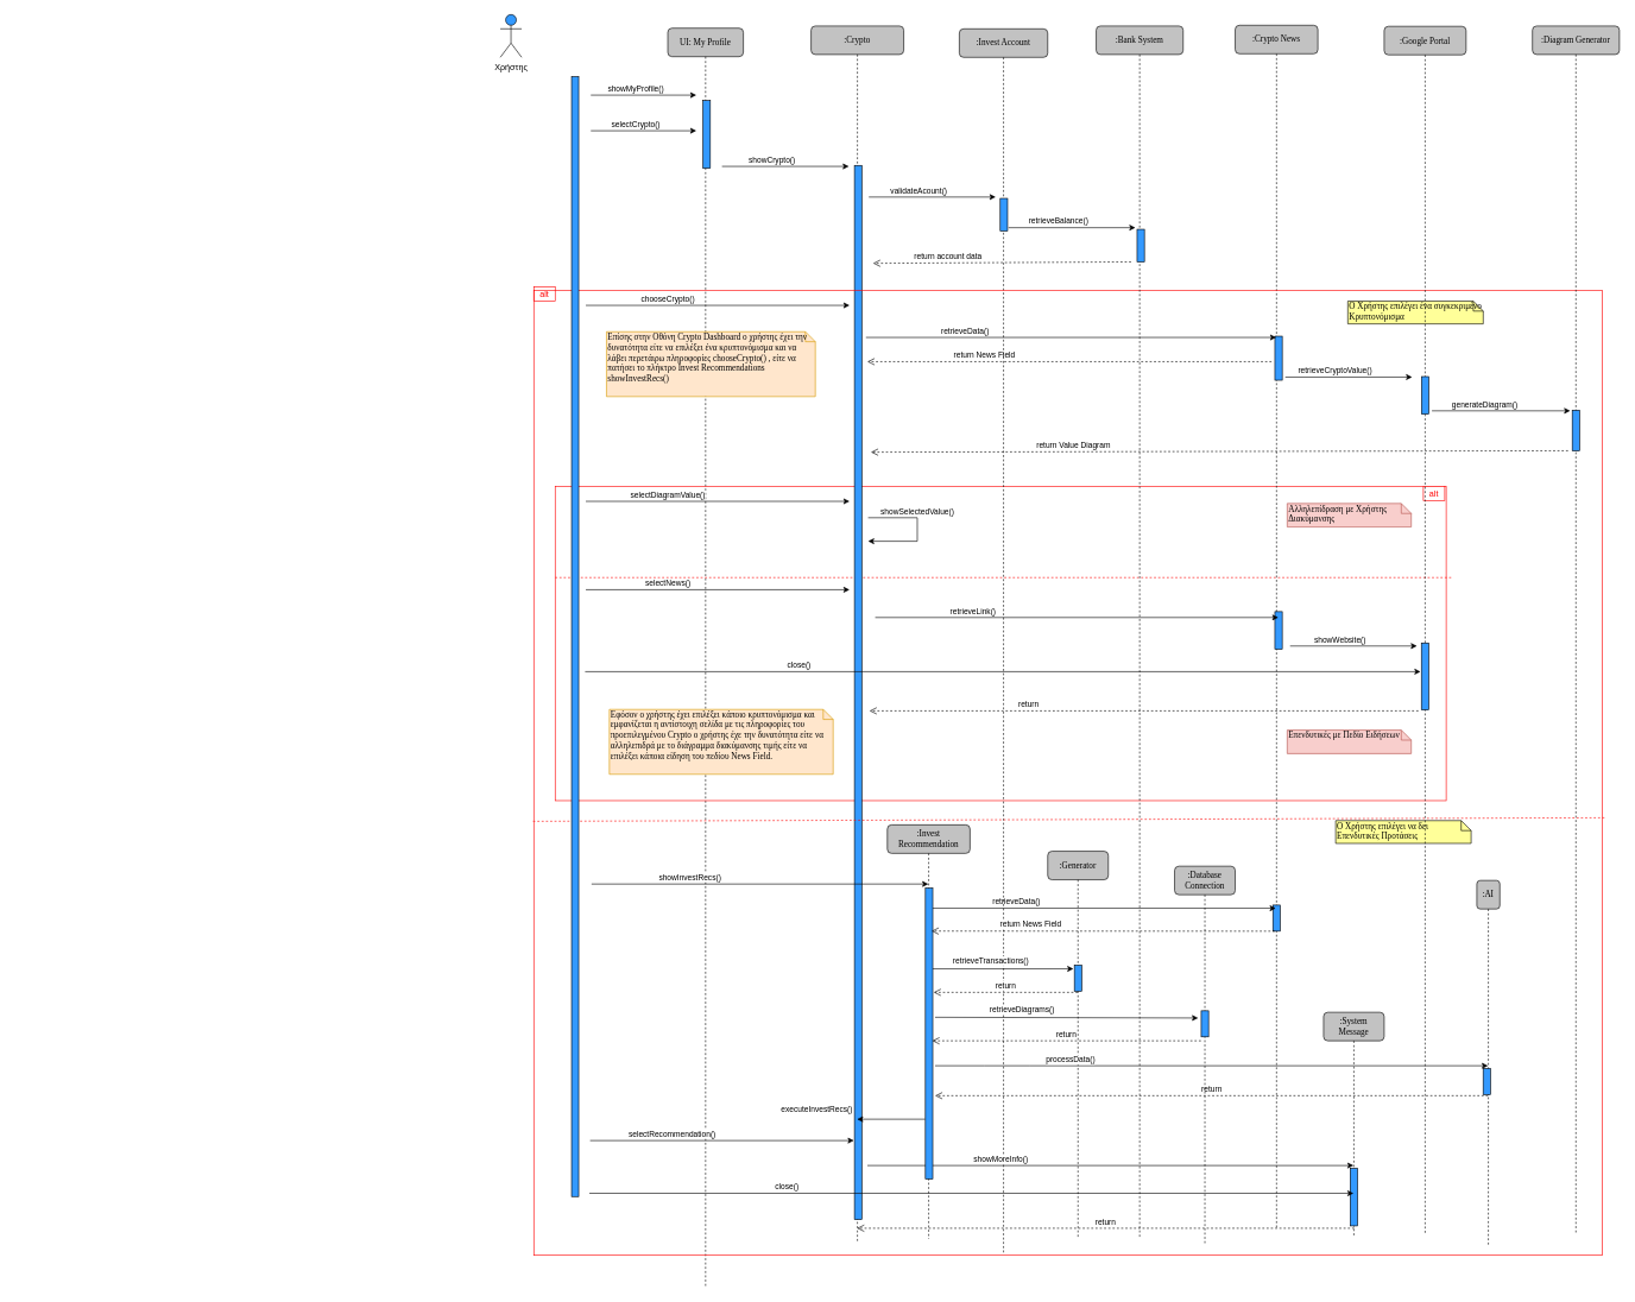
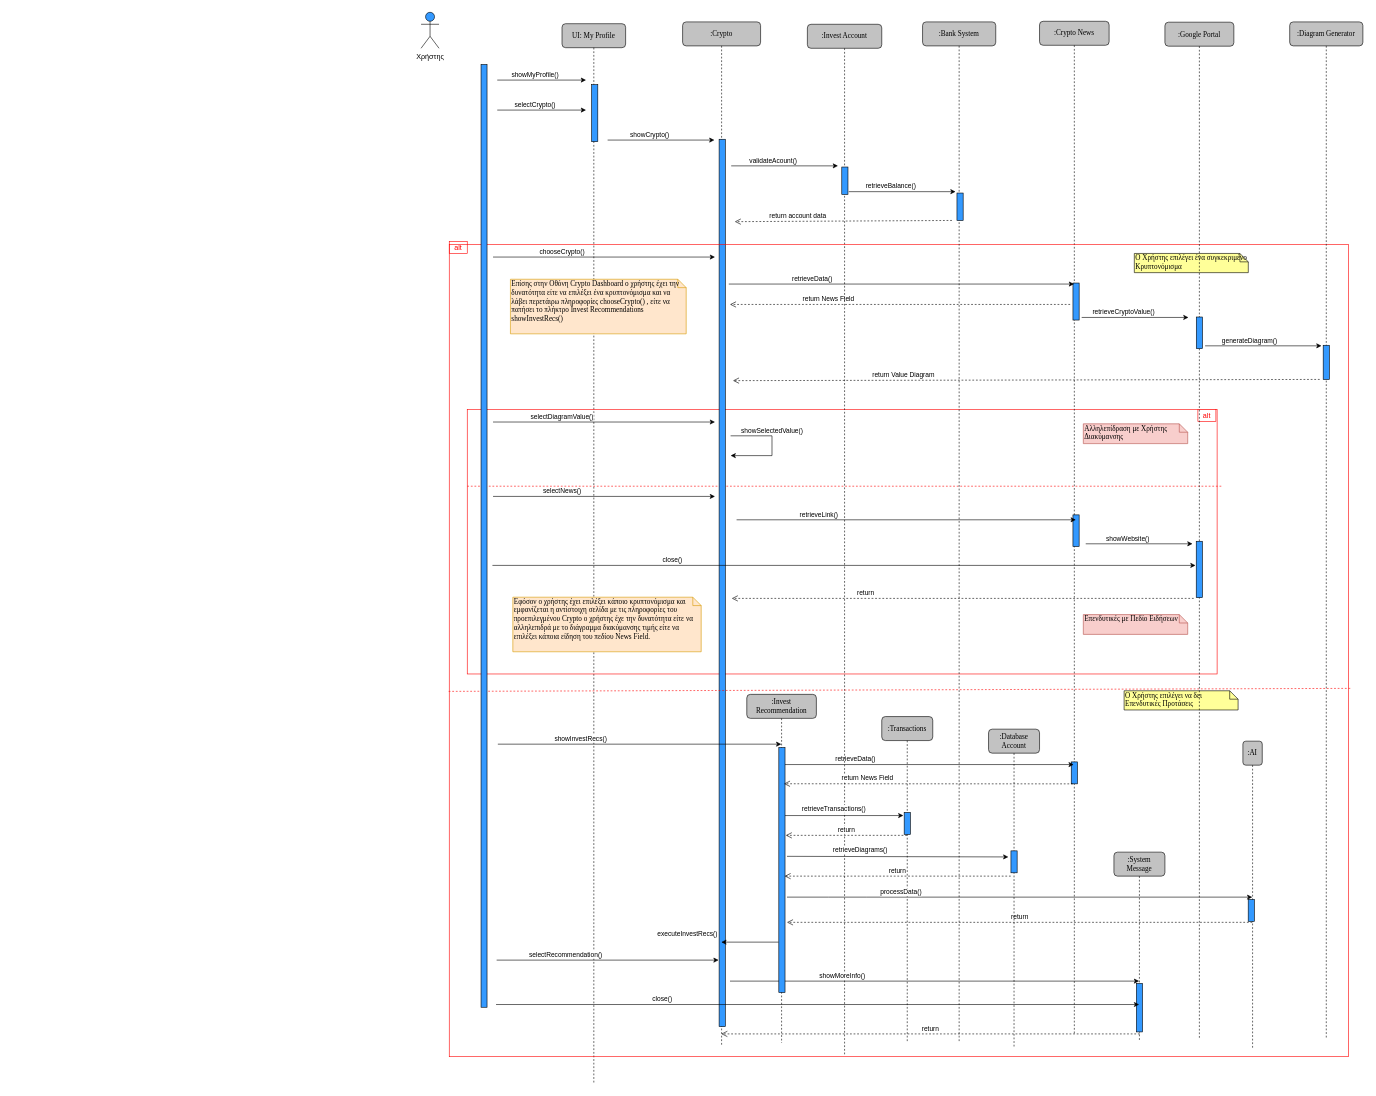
- <mxCell id="76" value=":Generator" style="shape=umlLifeline;perimeter=lifelinePerimeter;whiteSpace=wrap;html=1;container=1;collapsible=0;recursiveResize=0;outlineConnect=0;rounded=1;shadow=0;comic=0;labelBackgroundColor=none;strokeWidth=1;fontFamily=Verdana;fontSize=12;align=center;fillColor=#C2C2C2;" vertex="1" parent="1"><mxGeometry x="1469" y="1194" width="85" height="544" as="geometry" /></mxCell>
+ <mxCell id="76" value=":Transactions" style="shape=umlLifeline;perimeter=lifelinePerimeter;whiteSpace=wrap;html=1;container=1;collapsible=0;recursiveResize=0;outlineConnect=0;rounded=1;shadow=0;comic=0;labelBackgroundColor=none;strokeWidth=1;fontFamily=Verdana;fontSize=12;align=center;fillColor=#C2C2C2;" vertex="1" parent="1"><mxGeometry x="1469" y="1194" width="85" height="544" as="geometry" /></mxCell>
- <mxCell id="87" value=":Database Connection" style="shape=umlLifeline;perimeter=lifelinePerimeter;whiteSpace=wrap;html=1;container=1;collapsible=0;recursiveResize=0;outlineConnect=0;rounded=1;shadow=0;comic=0;labelBackgroundColor=none;strokeWidth=1;fontFamily=Verdana;fontSize=12;align=center;fillColor=#C2C2C2;" vertex="1" parent="1"><mxGeometry x="1647" y="1215" width="85" height="530" as="geometry" /></mxCell>
+ <mxCell id="87" value=":Database Account" style="shape=umlLifeline;perimeter=lifelinePerimeter;whiteSpace=wrap;html=1;container=1;collapsible=0;recursiveResize=0;outlineConnect=0;rounded=1;shadow=0;comic=0;labelBackgroundColor=none;strokeWidth=1;fontFamily=Verdana;fontSize=12;align=center;fillColor=#C2C2C2;" vertex="1" parent="1"><mxGeometry x="1647" y="1215" width="85" height="530" as="geometry" /></mxCell>
